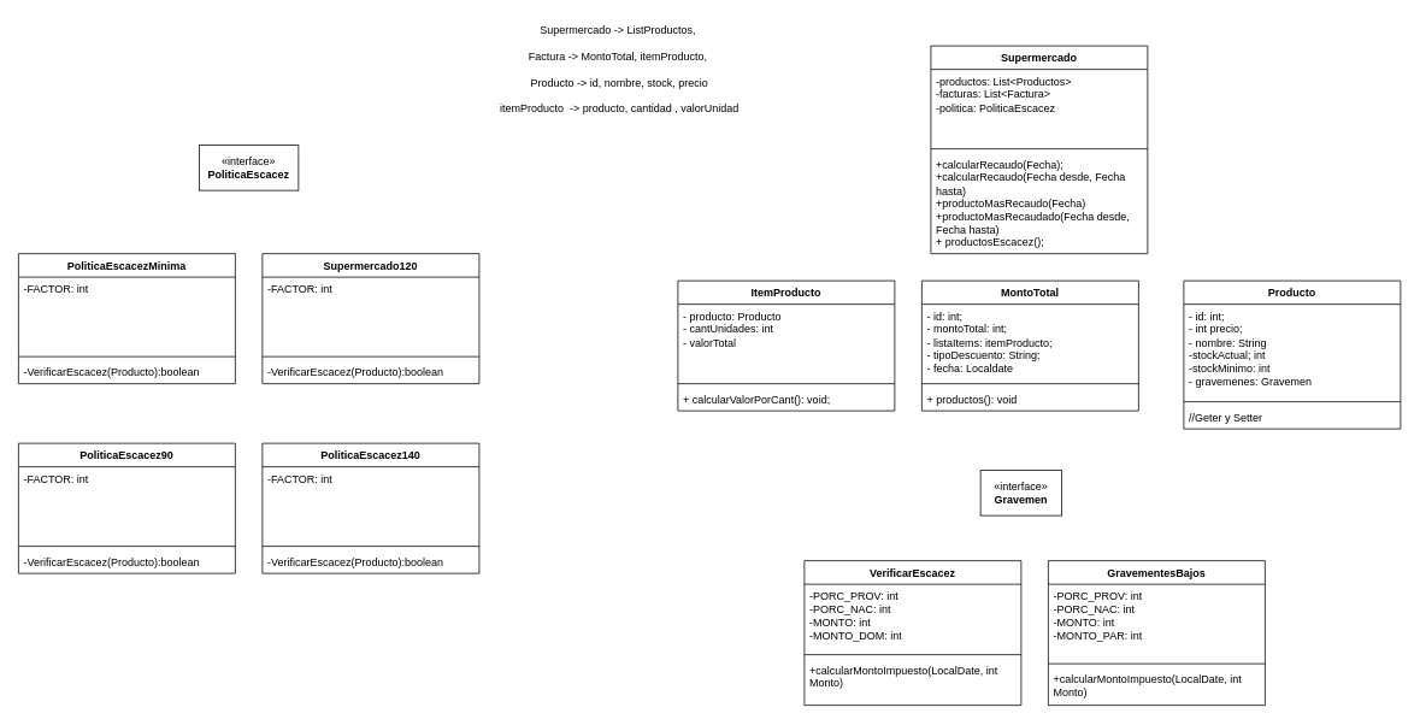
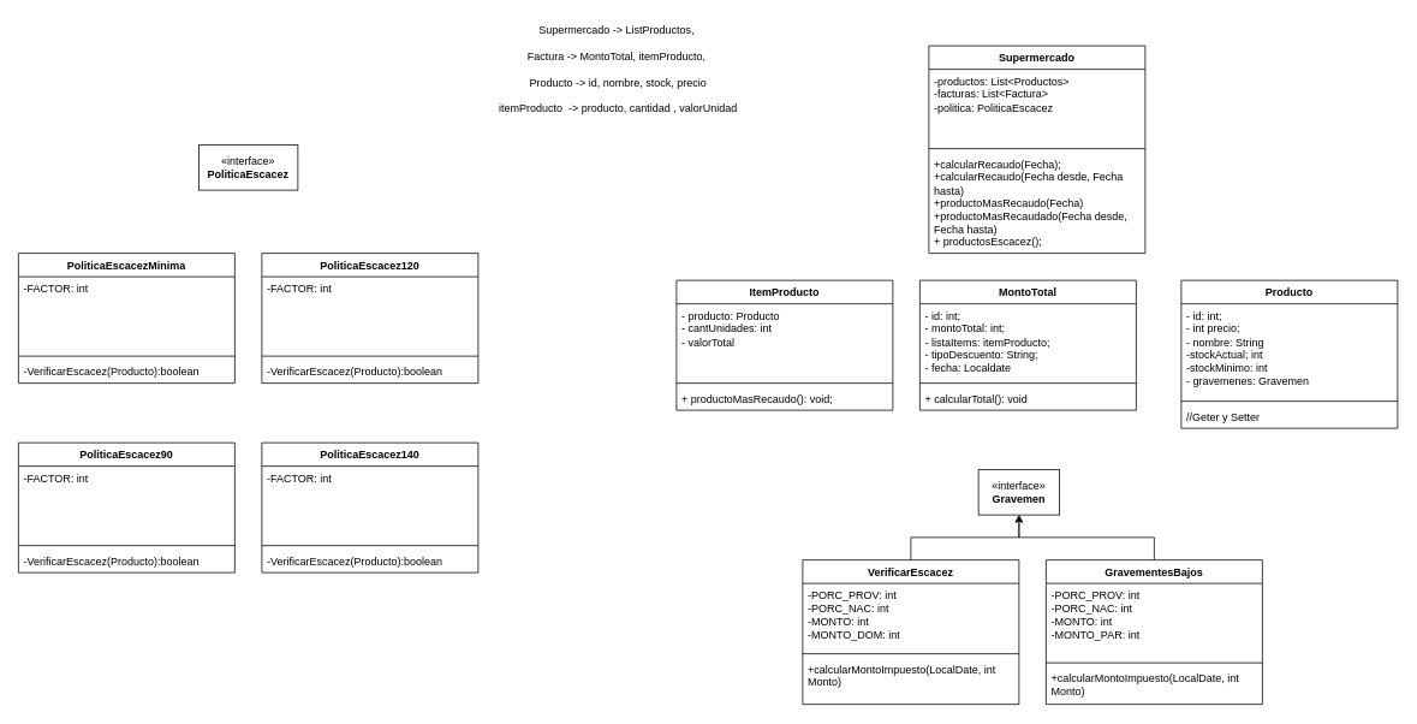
- <mxCell id="35" value="Supermercado120" style="swimlane;fontStyle=1;align=center;verticalAlign=top;childLayout=stackLayout;horizontal=1;startSize=26;horizontalStack=0;resizeParent=1;resizeParentMax=0;resizeLast=0;collapsible=1;marginBottom=0;whiteSpace=wrap;html=1;" vertex="1" parent="1"><mxGeometry x="290" y="280" width="240" height="144" as="geometry" /></mxCell>
+ <mxCell id="35" value="PoliticaEscacez120" style="swimlane;fontStyle=1;align=center;verticalAlign=top;childLayout=stackLayout;horizontal=1;startSize=26;horizontalStack=0;resizeParent=1;resizeParentMax=0;resizeLast=0;collapsible=1;marginBottom=0;whiteSpace=wrap;html=1;" vertex="1" parent="1"><mxGeometry x="290" y="280" width="240" height="144" as="geometry" /></mxCell>
- <mxCell id="14" value="+ calcularValorPorCant(): void;" style="text;strokeColor=none;fillColor=none;align=left;verticalAlign=top;spacingLeft=4;spacingRight=4;overflow=hidden;rotatable=0;points=[[0,0.5],[1,0.5]];portConstraint=eastwest;whiteSpace=wrap;html=1;" vertex="1" parent="11"><mxGeometry y="118" width="240" height="26" as="geometry" /></mxCell>
+ <mxCell id="14" value="+ productoMasRecaudo(): void;" style="text;strokeColor=none;fillColor=none;align=left;verticalAlign=top;spacingLeft=4;spacingRight=4;overflow=hidden;rotatable=0;points=[[0,0.5],[1,0.5]];portConstraint=eastwest;whiteSpace=wrap;html=1;" vertex="1" parent="11"><mxGeometry y="118" width="240" height="26" as="geometry" /></mxCell>
- <mxCell id="6" value="+ productos(): void" style="text;strokeColor=none;fillColor=none;align=left;verticalAlign=top;spacingLeft=4;spacingRight=4;overflow=hidden;rotatable=0;points=[[0,0.5],[1,0.5]];portConstraint=eastwest;whiteSpace=wrap;html=1;" vertex="1" parent="3"><mxGeometry y="118" width="240" height="26" as="geometry" /></mxCell>
+ <mxCell id="6" value="+ calcularTotal(): void" style="text;strokeColor=none;fillColor=none;align=left;verticalAlign=top;spacingLeft=4;spacingRight=4;overflow=hidden;rotatable=0;points=[[0,0.5],[1,0.5]];portConstraint=eastwest;whiteSpace=wrap;html=1;" vertex="1" parent="3"><mxGeometry y="118" width="240" height="26" as="geometry" /></mxCell>
+ <mxCell id="19" style="edgeStyle=orthogonalEdgeStyle;rounded=0;orthogonalLoop=1;jettySize=auto;html=1;entryX=0.5;entryY=1;entryDx=0;entryDy=0;" edge="1" parent="1" source="20" target="24"><mxGeometry relative="1" as="geometry" /></mxCell>
+ <mxCell id="25" style="edgeStyle=orthogonalEdgeStyle;rounded=0;orthogonalLoop=1;jettySize=auto;html=1;entryX=0.5;entryY=1;entryDx=0;entryDy=0;" edge="1" parent="1" source="26" target="24"><mxGeometry relative="1" as="geometry" /></mxCell>
